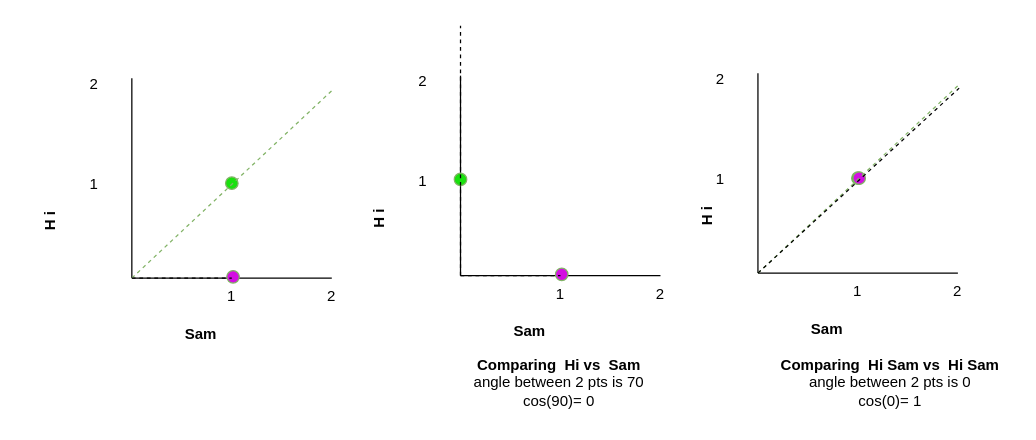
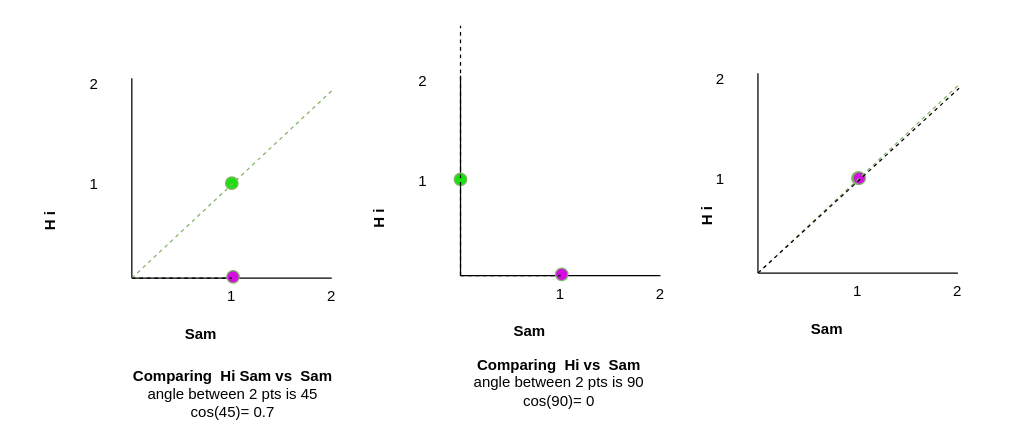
- <mxCell id="42" value="&lt;b&gt;Comparing&amp;nbsp; Hi vs&amp;nbsp; Sam&lt;br&gt;&lt;/b&gt;angle between 2 pts is 70&lt;br&gt;cos(90)= 0" style="text;html=1;strokeColor=none;fillColor=none;align=center;verticalAlign=middle;whiteSpace=wrap;rounded=0;" vertex="1" parent="1"><mxGeometry x="366" y="291" width="162" height="30" as="geometry" /></mxCell>
+ <mxCell id="42" value="&lt;b&gt;Comparing&amp;nbsp; Hi vs&amp;nbsp; Sam&lt;br&gt;&lt;/b&gt;angle between 2 pts is 90&lt;br&gt;cos(90)= 0" style="text;html=1;strokeColor=none;fillColor=none;align=center;verticalAlign=middle;whiteSpace=wrap;rounded=0;" vertex="1" parent="1"><mxGeometry x="366" y="291" width="162" height="30" as="geometry" /></mxCell>
- <mxCell id="43" value="&lt;b&gt;Comparing&amp;nbsp; Hi Sam vs&amp;nbsp; Hi Sam&lt;br&gt;&lt;/b&gt;angle between 2 pts is 0&lt;br&gt;cos(0)= 1" style="text;html=1;strokeColor=none;fillColor=none;align=center;verticalAlign=middle;whiteSpace=wrap;rounded=0;" vertex="1" parent="1"><mxGeometry x="617" y="291" width="190" height="30" as="geometry" /></mxCell>
+ <mxCell id="41" value="&lt;b&gt;Comparing&amp;nbsp; Hi Sam vs&amp;nbsp; Sam&lt;/b&gt;&lt;br&gt;angle between 2 pts is 45&lt;br&gt;cos(45)= 0.7" style="text;html=1;strokeColor=none;fillColor=none;align=center;verticalAlign=middle;whiteSpace=wrap;rounded=0;" vertex="1" parent="1"><mxGeometry x="105" y="300" width="162" height="30" as="geometry" /></mxCell>
